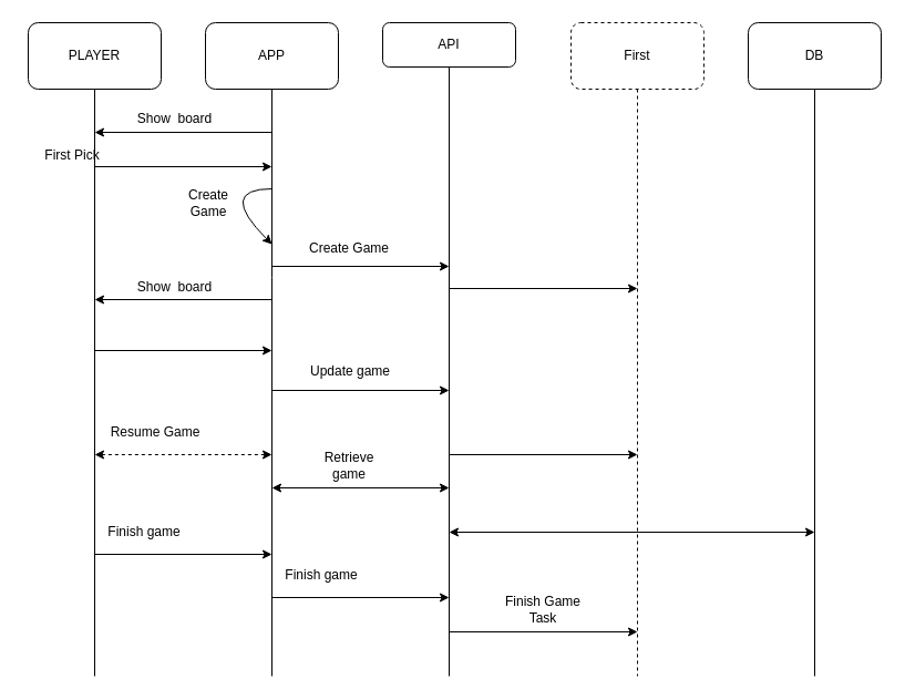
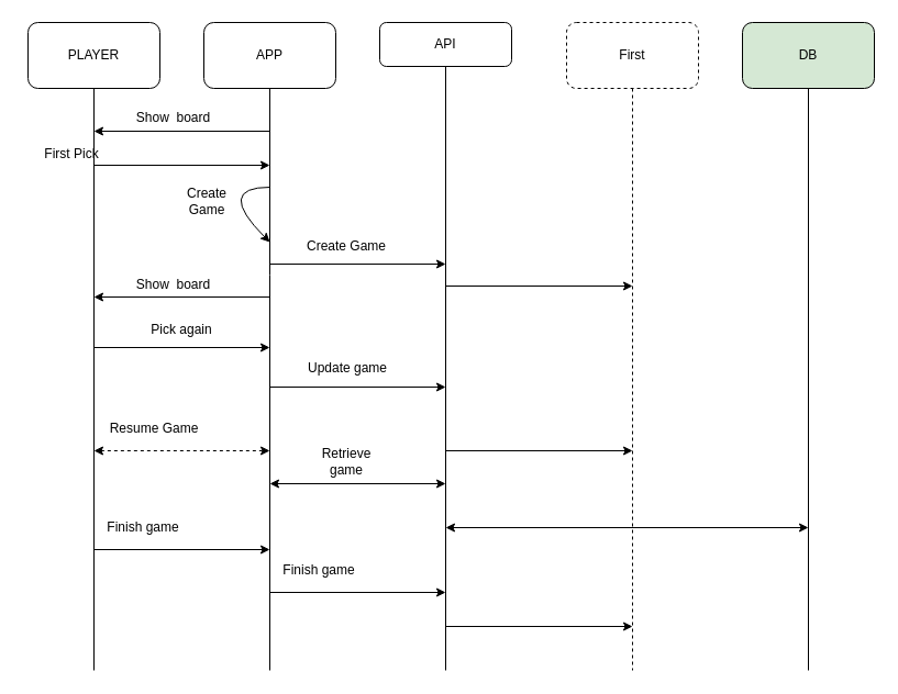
- <mxCell id="36" value="DB" style="rounded=1;whiteSpace=wrap;html=1;" vertex="1" parent="1"><mxGeometry x="675" y="20" width="120" height="60" as="geometry" /></mxCell>
+ <mxCell id="36" value="DB" style="rounded=1;whiteSpace=wrap;html=1;fillColor=#d5e8d4;" vertex="1" parent="1"><mxGeometry x="675" y="20" width="120" height="60" as="geometry" /></mxCell>
+ <mxCell id="20" value="Pick again" style="text;html=1;strokeColor=none;fillColor=none;align=center;verticalAlign=middle;whiteSpace=wrap;rounded=0;" vertex="1" parent="1"><mxGeometry x="120" y="290" width="90" height="20" as="geometry" /></mxCell>
- <mxCell id="34" value="Finish Game&lt;br&gt;Task" style="text;html=1;strokeColor=none;fillColor=none;align=center;verticalAlign=middle;whiteSpace=wrap;rounded=0;" vertex="1" parent="1"><mxGeometry x="445" y="540" width="90" height="20" as="geometry" /></mxCell>
